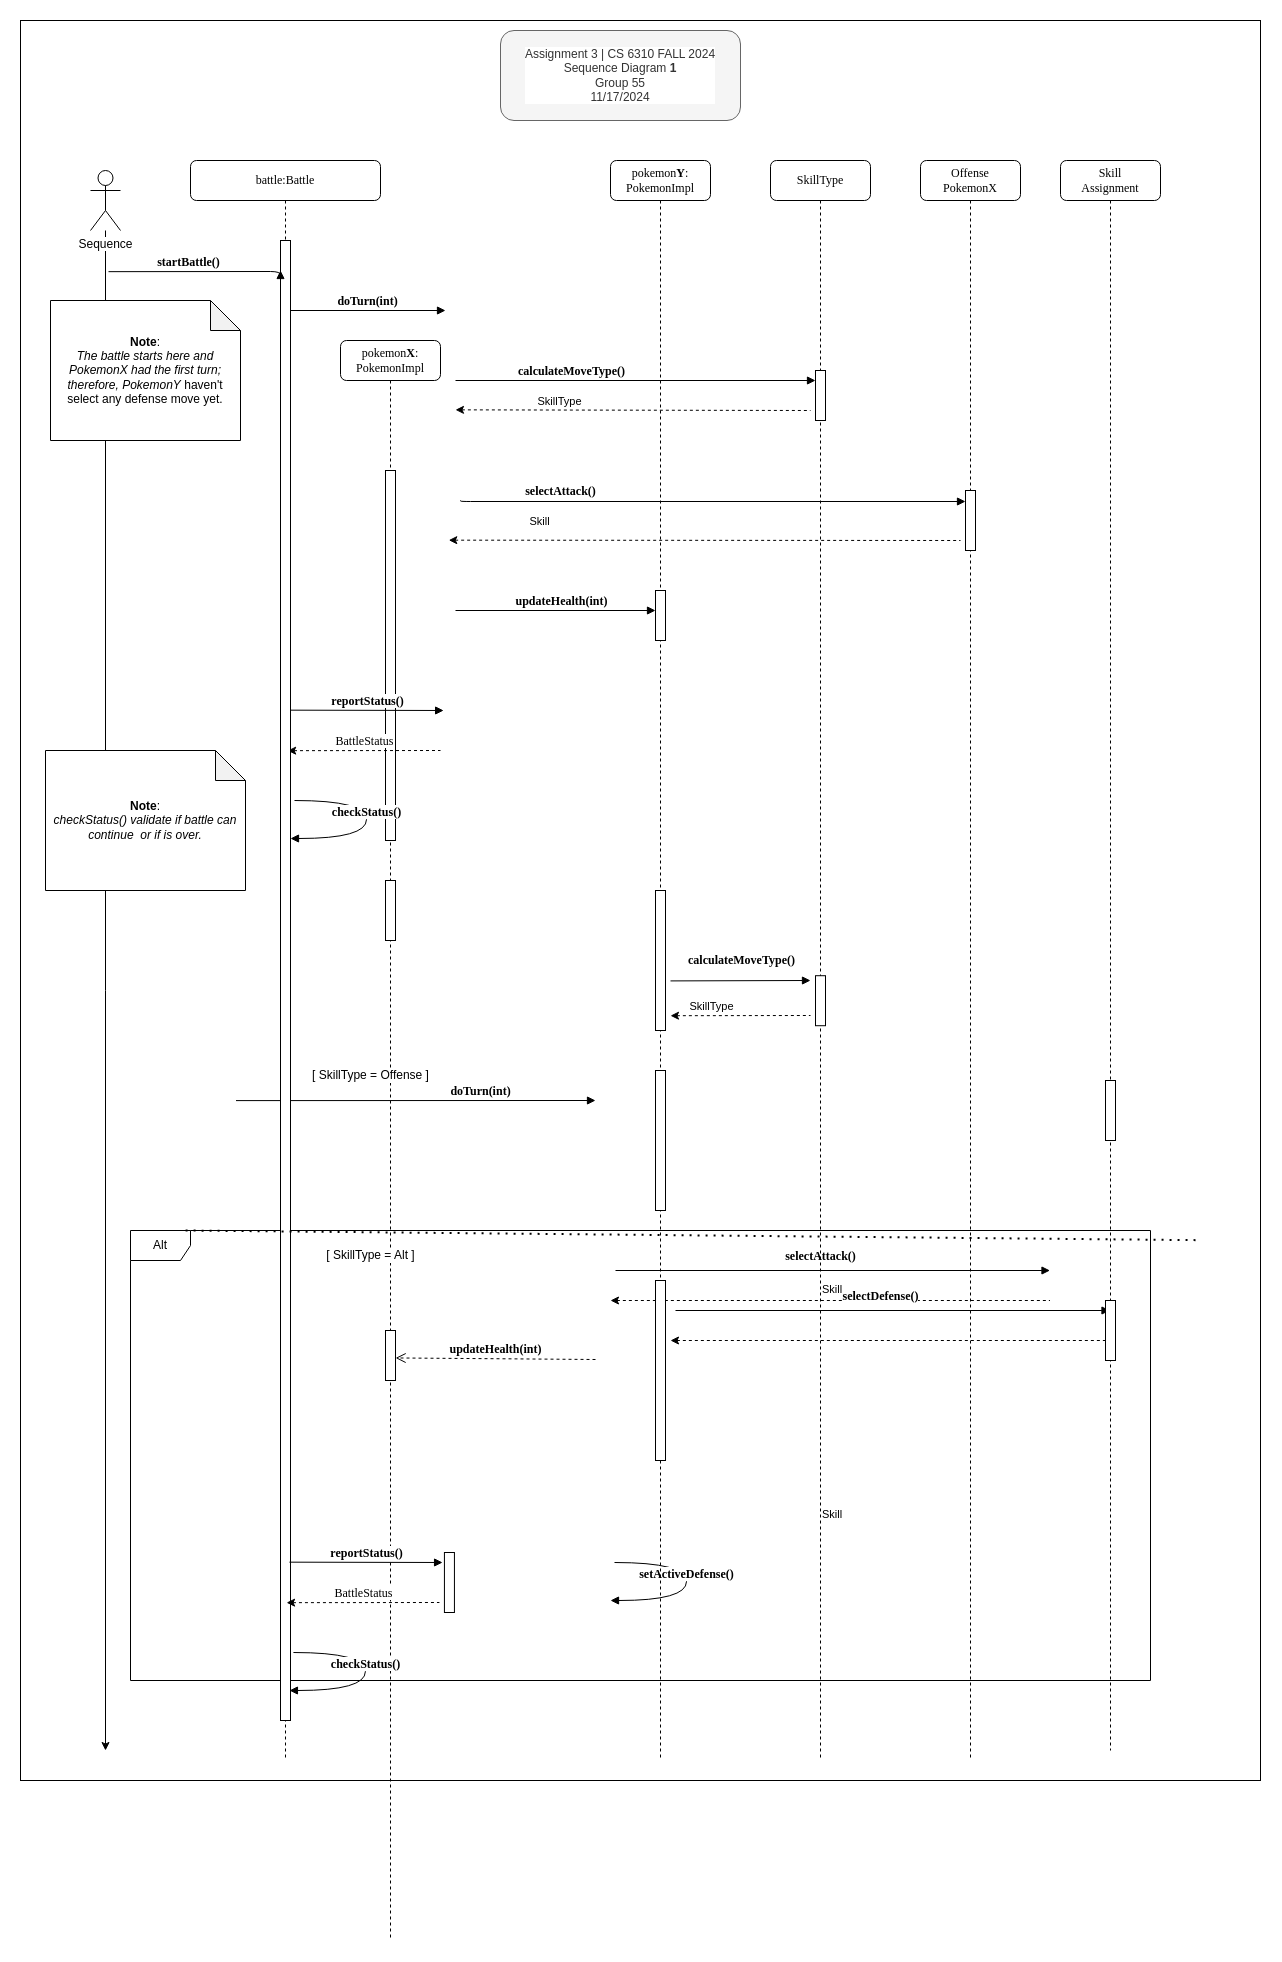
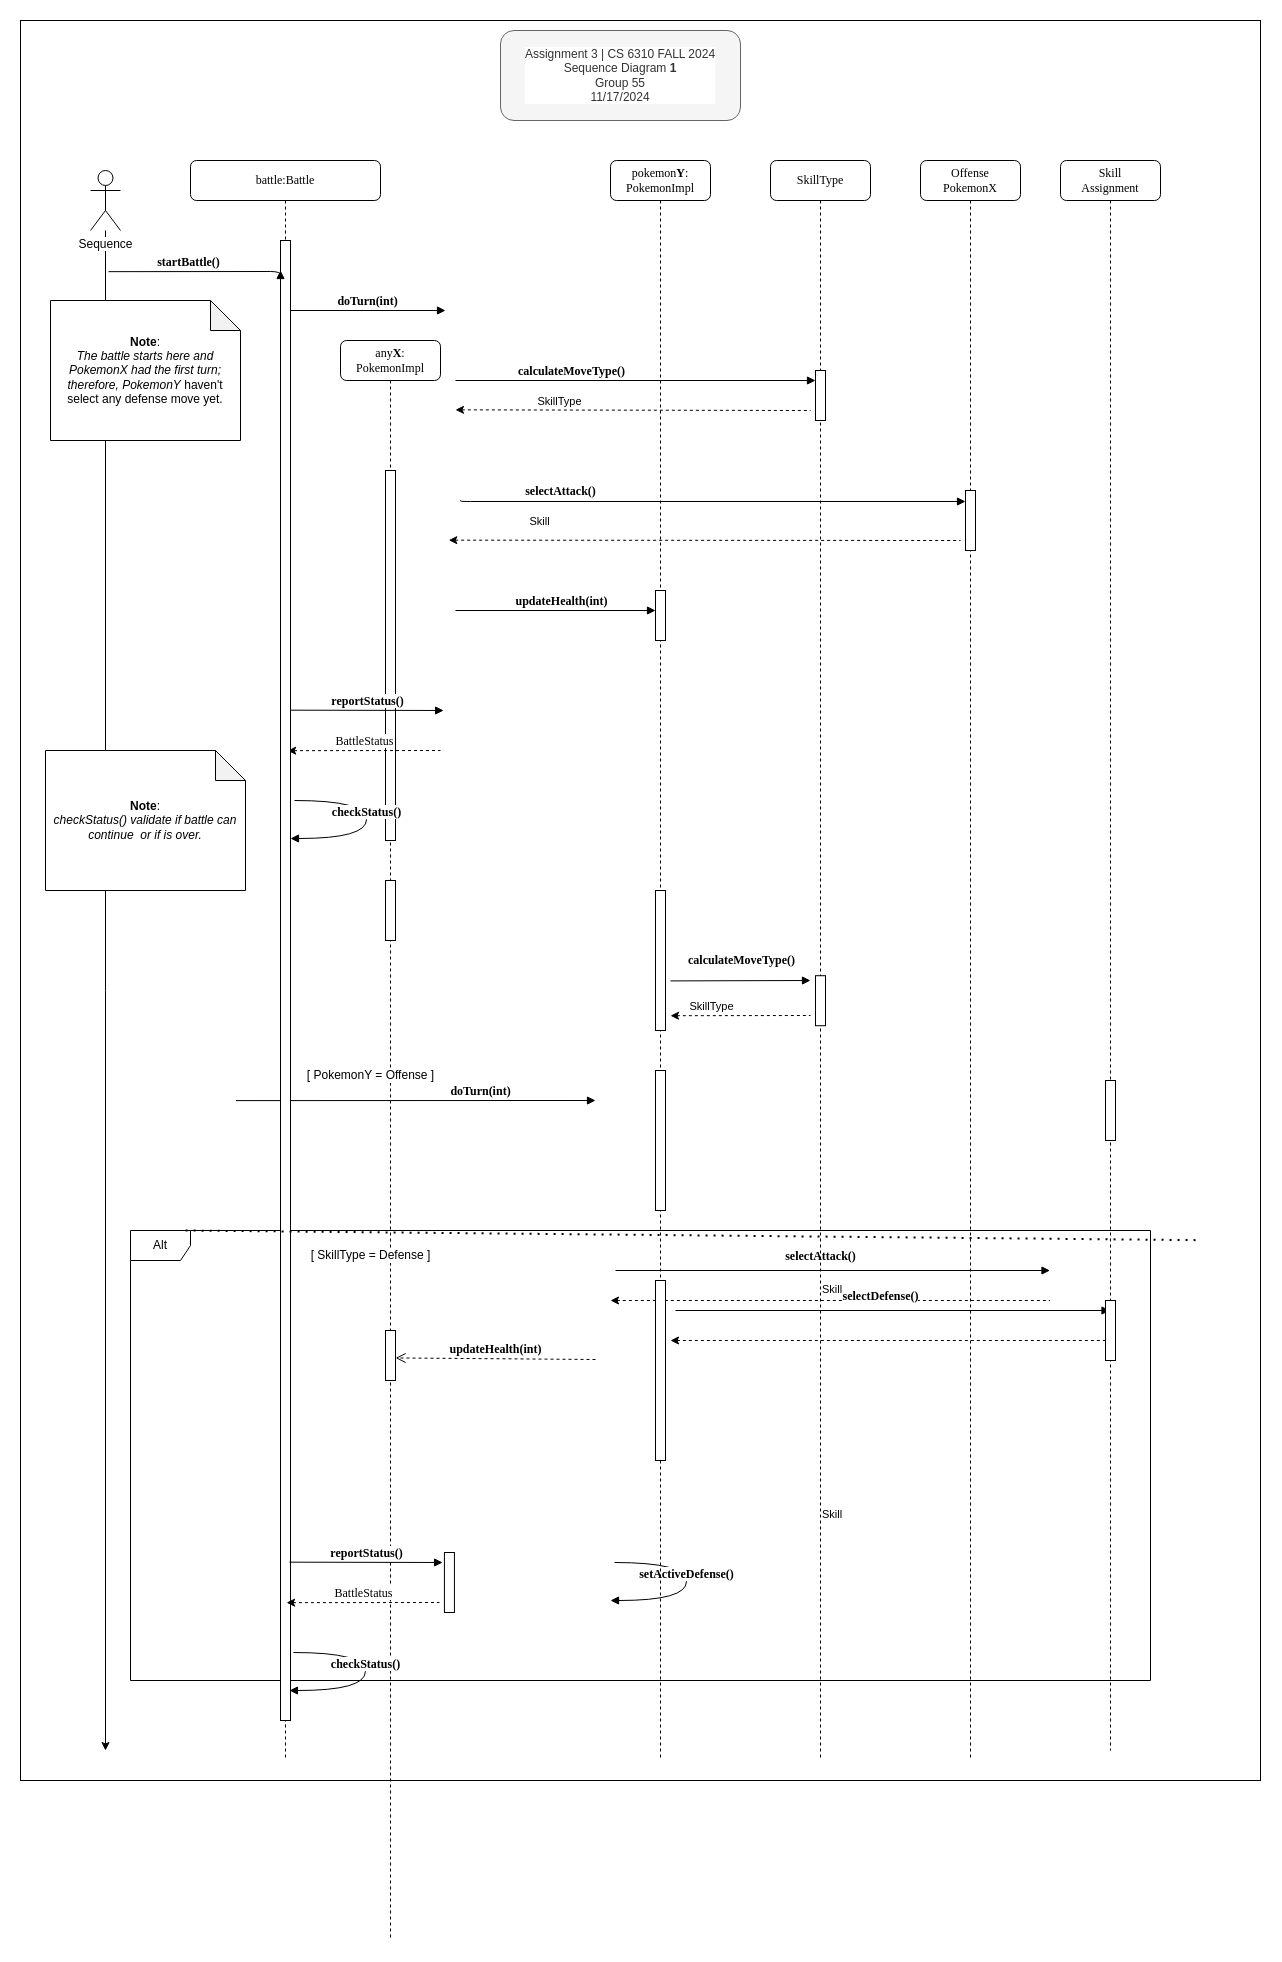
- <mxCell id="3" value="pokemon&lt;b&gt;X&lt;/b&gt;: PokemonImpl" style="shape=umlLifeline;perimeter=lifelinePerimeter;whiteSpace=wrap;html=1;container=1;collapsible=0;recursiveResize=0;outlineConnect=0;rounded=1;shadow=0;comic=0;labelBackgroundColor=default;strokeWidth=1;fontFamily=Verdana;fontSize=12;align=center;movable=0;resizable=0;rotatable=0;deletable=0;editable=0;locked=1;connectable=0;" parent="1" vertex="1"><mxGeometry x="340" y="340" width="100" height="1600" as="geometry" /></mxCell>
+ <mxCell id="3" value="any&lt;b&gt;X&lt;/b&gt;: PokemonImpl" style="shape=umlLifeline;perimeter=lifelinePerimeter;whiteSpace=wrap;html=1;container=1;collapsible=0;recursiveResize=0;outlineConnect=0;rounded=1;shadow=0;comic=0;labelBackgroundColor=default;strokeWidth=1;fontFamily=Verdana;fontSize=12;align=center;movable=0;resizable=0;rotatable=0;deletable=0;editable=0;locked=1;connectable=0;" parent="1" vertex="1"><mxGeometry x="340" y="340" width="100" height="1600" as="geometry" /></mxCell>
- <mxCell id="60" value="[ SkillType = Offense ]" style="text;html=1;align=center;verticalAlign=middle;resizable=1;points=[];autosize=1;strokeColor=none;fillColor=none;labelBackgroundColor=default;movable=1;rotatable=1;deletable=1;editable=1;locked=0;connectable=1;" vertex="1" parent="1"><mxGeometry x="300" y="1060" width="140" height="30" as="geometry" /></mxCell>
+ <mxCell id="60" value="[ PokemonY = Offense ]" style="text;html=1;align=center;verticalAlign=middle;resizable=1;points=[];autosize=1;strokeColor=none;fillColor=none;labelBackgroundColor=default;movable=1;rotatable=1;deletable=1;editable=1;locked=0;connectable=1;" vertex="1" parent="1"><mxGeometry x="300" y="1060" width="140" height="30" as="geometry" /></mxCell>
- <mxCell id="61" value="[ SkillType = Alt ]" style="text;html=1;align=center;verticalAlign=middle;resizable=0;points=[];autosize=1;strokeColor=none;fillColor=none;labelBackgroundColor=default;" vertex="1" parent="1"><mxGeometry x="300" y="1240" width="140" height="30" as="geometry" /></mxCell>
+ <mxCell id="61" value="[ SkillType = Defense ]" style="text;html=1;align=center;verticalAlign=middle;resizable=0;points=[];autosize=1;strokeColor=none;fillColor=none;labelBackgroundColor=default;" vertex="1" parent="1"><mxGeometry x="300" y="1240" width="140" height="30" as="geometry" /></mxCell>
